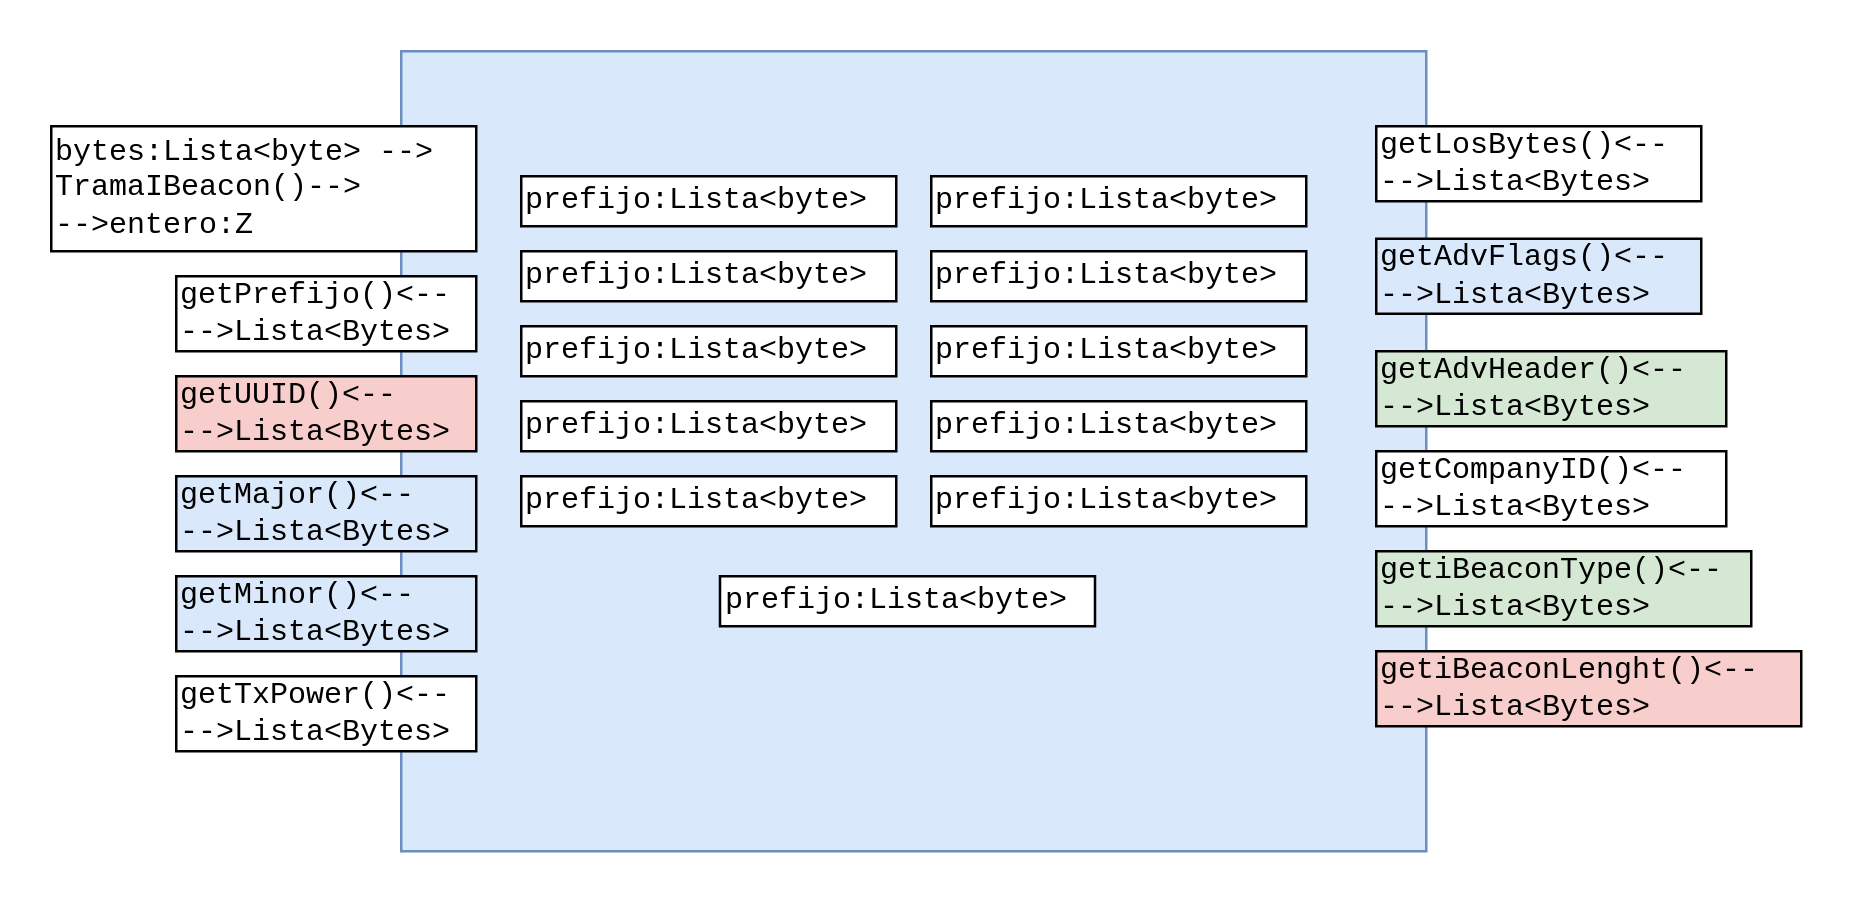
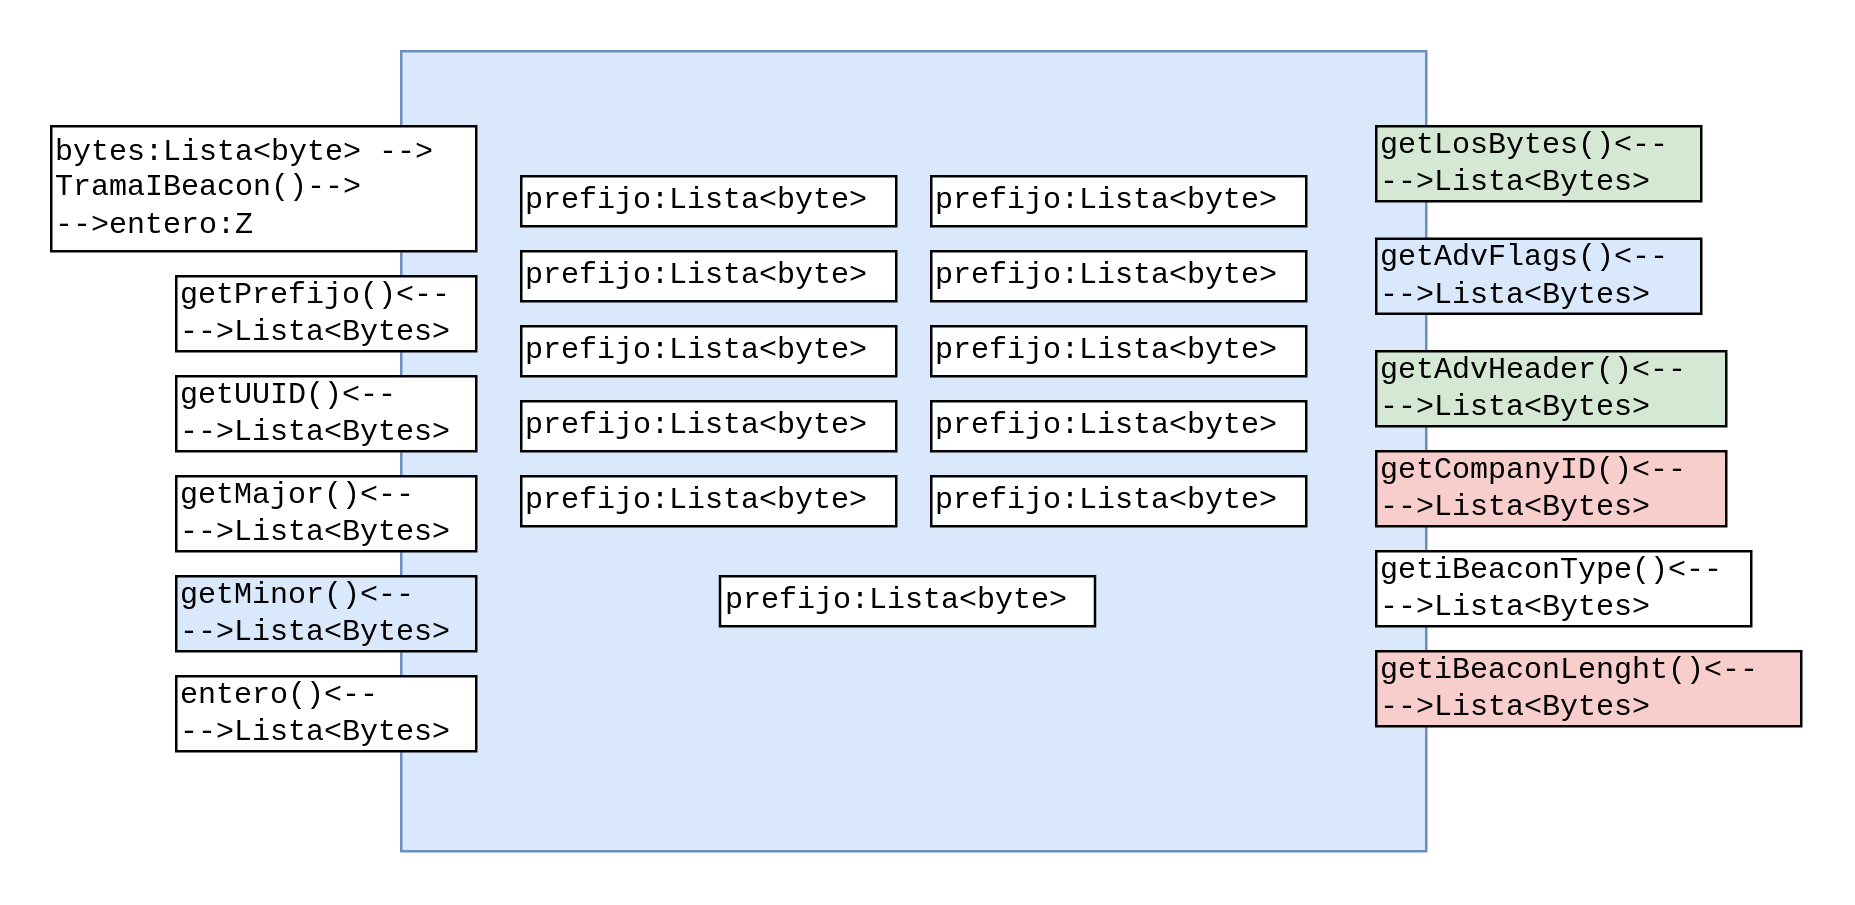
- <mxCell id="20" value="getLosBytes()&amp;lt;--&lt;br&gt;--&amp;gt;Lista&amp;lt;Bytes&amp;gt;" style="rounded=0;whiteSpace=wrap;html=1;autosize=1;align=left;fontFamily=Courier New;" vertex="1" parent="1"><mxGeometry x="550" y="50" width="130" height="30" as="geometry" /></mxCell>
+ <mxCell id="20" value="getLosBytes()&amp;lt;--&lt;br&gt;--&amp;gt;Lista&amp;lt;Bytes&amp;gt;" style="rounded=0;whiteSpace=wrap;html=1;autosize=1;align=left;fontFamily=Courier New;fillColor=#d5e8d4;" vertex="1" parent="1"><mxGeometry x="550" y="50" width="130" height="30" as="geometry" /></mxCell>
- <mxCell id="5" value="getUUID()&amp;lt;--&lt;br&gt;--&amp;gt;Lista&amp;lt;Bytes&amp;gt;" style="rounded=0;whiteSpace=wrap;html=1;autosize=1;align=left;fontFamily=Courier New;fillColor=#f8cecc;" vertex="1" parent="1"><mxGeometry x="70" y="150" width="120" height="30" as="geometry" /></mxCell>
+ <mxCell id="5" value="getUUID()&amp;lt;--&lt;br&gt;--&amp;gt;Lista&amp;lt;Bytes&amp;gt;" style="rounded=0;whiteSpace=wrap;html=1;autosize=1;align=left;fontFamily=Courier New;" vertex="1" parent="1"><mxGeometry x="70" y="150" width="120" height="30" as="geometry" /></mxCell>
- <mxCell id="23" value="getCompanyID()&amp;lt;--&lt;br&gt;--&amp;gt;Lista&amp;lt;Bytes&amp;gt;" style="rounded=0;whiteSpace=wrap;html=1;autosize=1;align=left;fontFamily=Courier New;" vertex="1" parent="1"><mxGeometry x="550" y="180" width="140" height="30" as="geometry" /></mxCell>
+ <mxCell id="23" value="getCompanyID()&amp;lt;--&lt;br&gt;--&amp;gt;Lista&amp;lt;Bytes&amp;gt;" style="rounded=0;whiteSpace=wrap;html=1;autosize=1;align=left;fontFamily=Courier New;fillColor=#f8cecc;" vertex="1" parent="1"><mxGeometry x="550" y="180" width="140" height="30" as="geometry" /></mxCell>
- <mxCell id="17" value="getMajor()&amp;lt;--&lt;br&gt;--&amp;gt;Lista&amp;lt;Bytes&amp;gt;" style="rounded=0;whiteSpace=wrap;html=1;autosize=1;align=left;fontFamily=Courier New;fillColor=#dae8fc;" vertex="1" parent="1"><mxGeometry x="70" y="190" width="120" height="30" as="geometry" /></mxCell>
+ <mxCell id="17" value="getMajor()&amp;lt;--&lt;br&gt;--&amp;gt;Lista&amp;lt;Bytes&amp;gt;" style="rounded=0;whiteSpace=wrap;html=1;autosize=1;align=left;fontFamily=Courier New;" vertex="1" parent="1"><mxGeometry x="70" y="190" width="120" height="30" as="geometry" /></mxCell>
- <mxCell id="24" value="getiBeaconType()&amp;lt;--&lt;br&gt;--&amp;gt;Lista&amp;lt;Bytes&amp;gt;" style="rounded=0;whiteSpace=wrap;html=1;autosize=1;align=left;fontFamily=Courier New;fillColor=#d5e8d4;" vertex="1" parent="1"><mxGeometry x="550" y="220" width="150" height="30" as="geometry" /></mxCell>
+ <mxCell id="24" value="getiBeaconType()&amp;lt;--&lt;br&gt;--&amp;gt;Lista&amp;lt;Bytes&amp;gt;" style="rounded=0;whiteSpace=wrap;html=1;autosize=1;align=left;fontFamily=Courier New;" vertex="1" parent="1"><mxGeometry x="550" y="220" width="150" height="30" as="geometry" /></mxCell>
- <mxCell id="19" value="getTxPower()&amp;lt;--&lt;br&gt;--&amp;gt;Lista&amp;lt;Bytes&amp;gt;" style="rounded=0;whiteSpace=wrap;html=1;autosize=1;align=left;fontFamily=Courier New;" vertex="1" parent="1"><mxGeometry x="70" y="270" width="120" height="30" as="geometry" /></mxCell>
+ <mxCell id="19" value="entero()&amp;lt;--&lt;br&gt;--&amp;gt;Lista&amp;lt;Bytes&amp;gt;" style="rounded=0;whiteSpace=wrap;html=1;autosize=1;align=left;fontFamily=Courier New;" vertex="1" parent="1"><mxGeometry x="70" y="270" width="120" height="30" as="geometry" /></mxCell>
